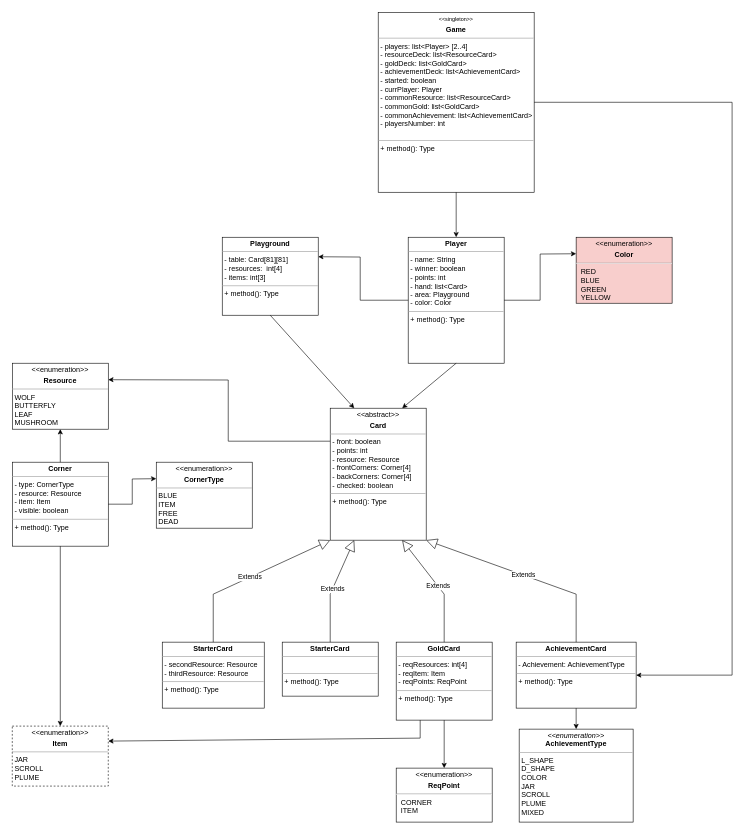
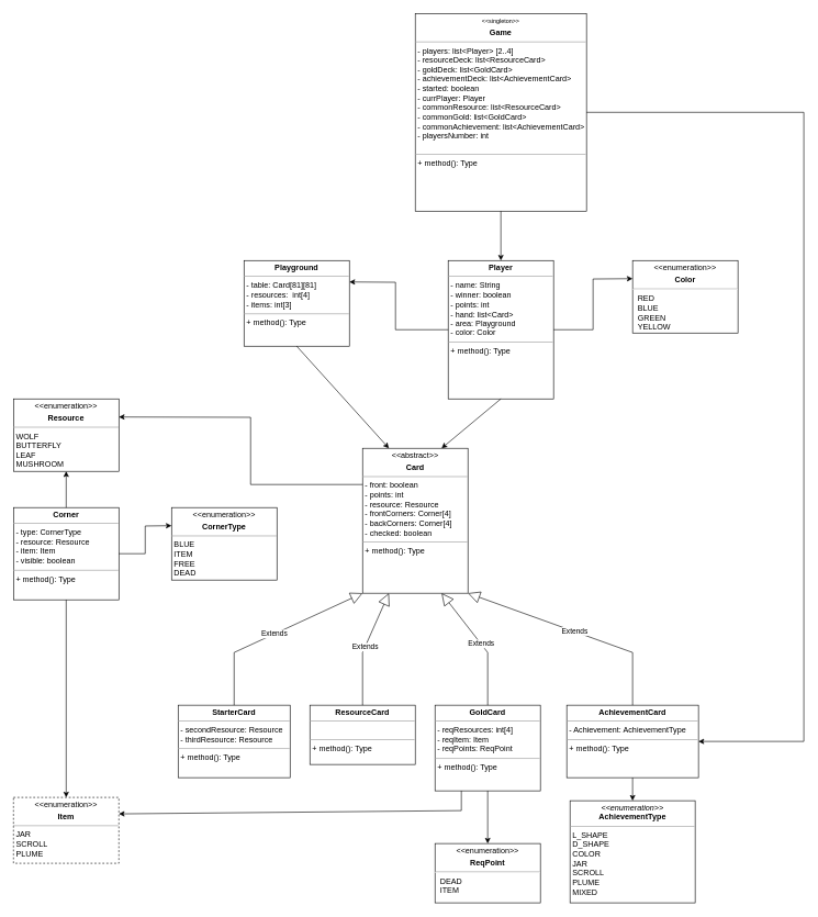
- <mxCell id="4" value="&lt;p style=&quot;margin: 4px 0px 0px; text-align: center;&quot;&gt;&lt;font style=&quot;font-size: 12px;&quot;&gt;&amp;lt;&amp;lt;enumeration&amp;gt;&amp;gt;&lt;/font&gt;&lt;/p&gt;&lt;p style=&quot;margin: 4px 0px 0px; text-align: center;&quot;&gt;&lt;b style=&quot;&quot;&gt;Color&lt;/b&gt;&lt;/p&gt;&lt;hr&gt;&lt;p style=&quot;margin:0px;margin-left:8px;&quot;&gt;RED&lt;br&gt;BLUE&lt;br&gt;GREEN&lt;br&gt;YELLOW&lt;/p&gt;" style="verticalAlign=top;align=left;overflow=fill;html=1;whiteSpace=wrap;fillColor=#f8cecc;" parent="1" vertex="1"><mxGeometry x="960" y="395" width="160" height="110" as="geometry" /></mxCell>
+ <mxCell id="4" value="&lt;p style=&quot;margin: 4px 0px 0px; text-align: center;&quot;&gt;&lt;font style=&quot;font-size: 12px;&quot;&gt;&amp;lt;&amp;lt;enumeration&amp;gt;&amp;gt;&lt;/font&gt;&lt;/p&gt;&lt;p style=&quot;margin: 4px 0px 0px; text-align: center;&quot;&gt;&lt;b style=&quot;&quot;&gt;Color&lt;/b&gt;&lt;/p&gt;&lt;hr&gt;&lt;p style=&quot;margin:0px;margin-left:8px;&quot;&gt;RED&lt;br&gt;BLUE&lt;br&gt;GREEN&lt;br&gt;YELLOW&lt;/p&gt;" style="verticalAlign=top;align=left;overflow=fill;html=1;whiteSpace=wrap;" parent="1" vertex="1"><mxGeometry x="960" y="395" width="160" height="110" as="geometry" /></mxCell>
- <mxCell id="8" value="&lt;p style=&quot;margin:0px;margin-top:4px;text-align:center;&quot;&gt;&lt;b&gt;StarterCard&lt;/b&gt;&lt;/p&gt;&lt;hr size=&quot;1&quot;&gt;&lt;p style=&quot;margin:0px;margin-left:4px;&quot;&gt;&lt;br&gt;&lt;/p&gt;&lt;hr size=&quot;1&quot;&gt;&lt;p style=&quot;margin:0px;margin-left:4px;&quot;&gt;+ method(): Type&lt;/p&gt;" style="verticalAlign=top;align=left;overflow=fill;html=1;whiteSpace=wrap;" parent="1" vertex="1"><mxGeometry x="470" y="1070" width="160" height="90" as="geometry" /></mxCell>
+ <mxCell id="8" value="&lt;p style=&quot;margin:0px;margin-top:4px;text-align:center;&quot;&gt;&lt;b&gt;ResourceCard&lt;/b&gt;&lt;/p&gt;&lt;hr size=&quot;1&quot;&gt;&lt;p style=&quot;margin:0px;margin-left:4px;&quot;&gt;&lt;br&gt;&lt;/p&gt;&lt;hr size=&quot;1&quot;&gt;&lt;p style=&quot;margin:0px;margin-left:4px;&quot;&gt;+ method(): Type&lt;/p&gt;" style="verticalAlign=top;align=left;overflow=fill;html=1;whiteSpace=wrap;" parent="1" vertex="1"><mxGeometry x="470" y="1070" width="160" height="90" as="geometry" /></mxCell>
- <mxCell id="10" value="&lt;p style=&quot;margin: 4px 0px 0px; text-align: center;&quot;&gt;&lt;font style=&quot;font-size: 12px;&quot;&gt;&amp;lt;&amp;lt;enumeration&amp;gt;&amp;gt;&lt;/font&gt;&lt;/p&gt;&lt;p style=&quot;margin: 4px 0px 0px; text-align: center;&quot;&gt;&lt;b&gt;ReqPoint&lt;/b&gt;&lt;/p&gt;&lt;hr&gt;&lt;p style=&quot;margin:0px;margin-left:8px;&quot;&gt;CORNER&lt;/p&gt;&lt;p style=&quot;margin:0px;margin-left:8px;&quot;&gt;ITEM&lt;/p&gt;" style="verticalAlign=top;align=left;overflow=fill;html=1;whiteSpace=wrap;" parent="1" vertex="1"><mxGeometry x="660" y="1280" width="160" height="90" as="geometry" /></mxCell>
+ <mxCell id="10" value="&lt;p style=&quot;margin: 4px 0px 0px; text-align: center;&quot;&gt;&lt;font style=&quot;font-size: 12px;&quot;&gt;&amp;lt;&amp;lt;enumeration&amp;gt;&amp;gt;&lt;/font&gt;&lt;/p&gt;&lt;p style=&quot;margin: 4px 0px 0px; text-align: center;&quot;&gt;&lt;b&gt;ReqPoint&lt;/b&gt;&lt;/p&gt;&lt;hr&gt;&lt;p style=&quot;margin:0px;margin-left:8px;&quot;&gt;DEAD&lt;/p&gt;&lt;p style=&quot;margin:0px;margin-left:8px;&quot;&gt;ITEM&lt;/p&gt;" style="verticalAlign=top;align=left;overflow=fill;html=1;whiteSpace=wrap;" parent="1" vertex="1"><mxGeometry x="660" y="1280" width="160" height="90" as="geometry" /></mxCell>
